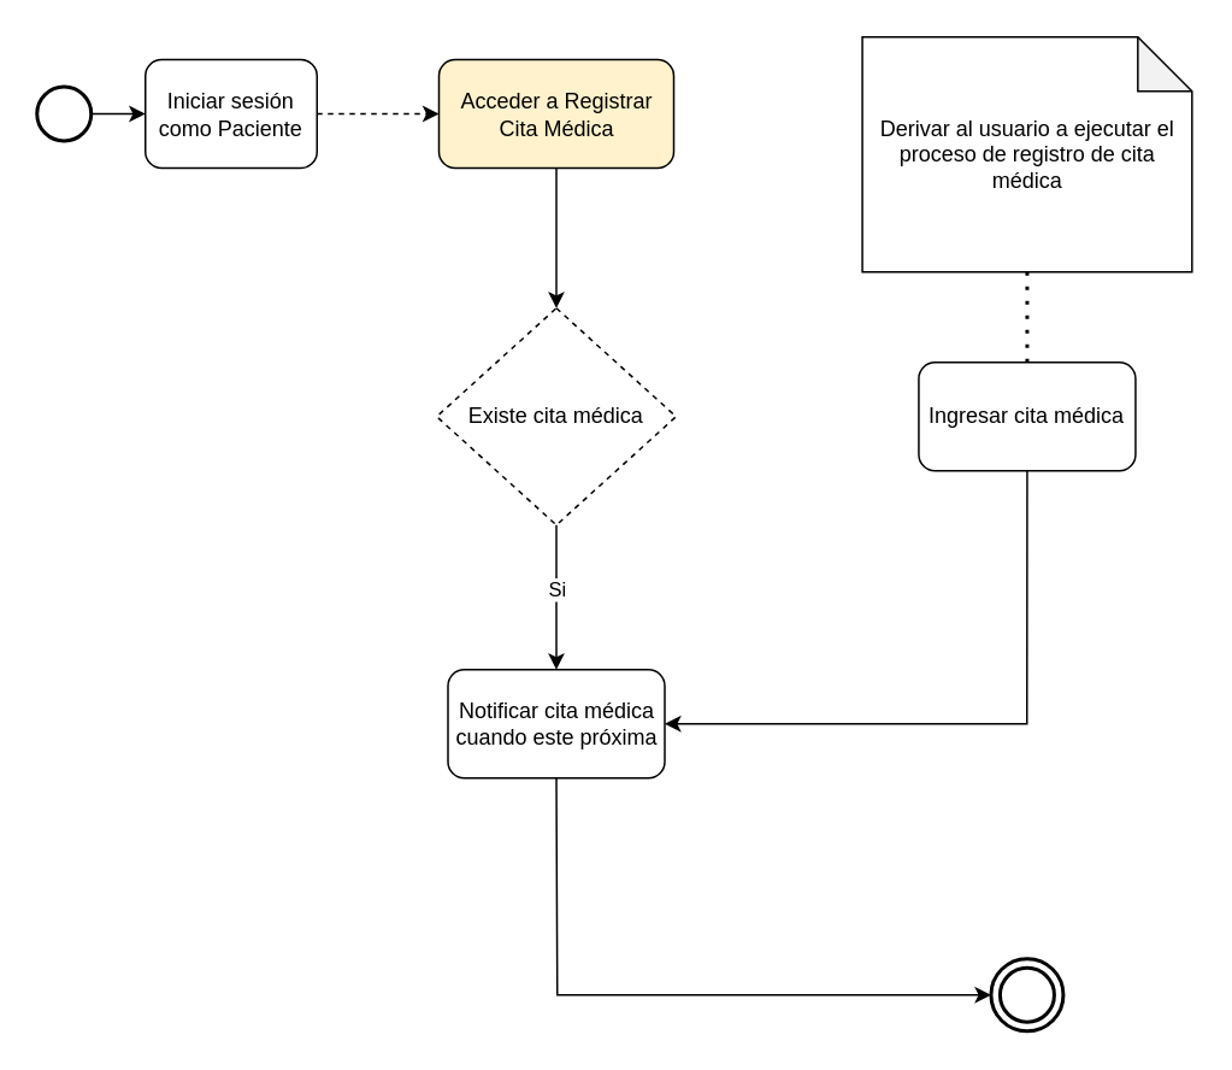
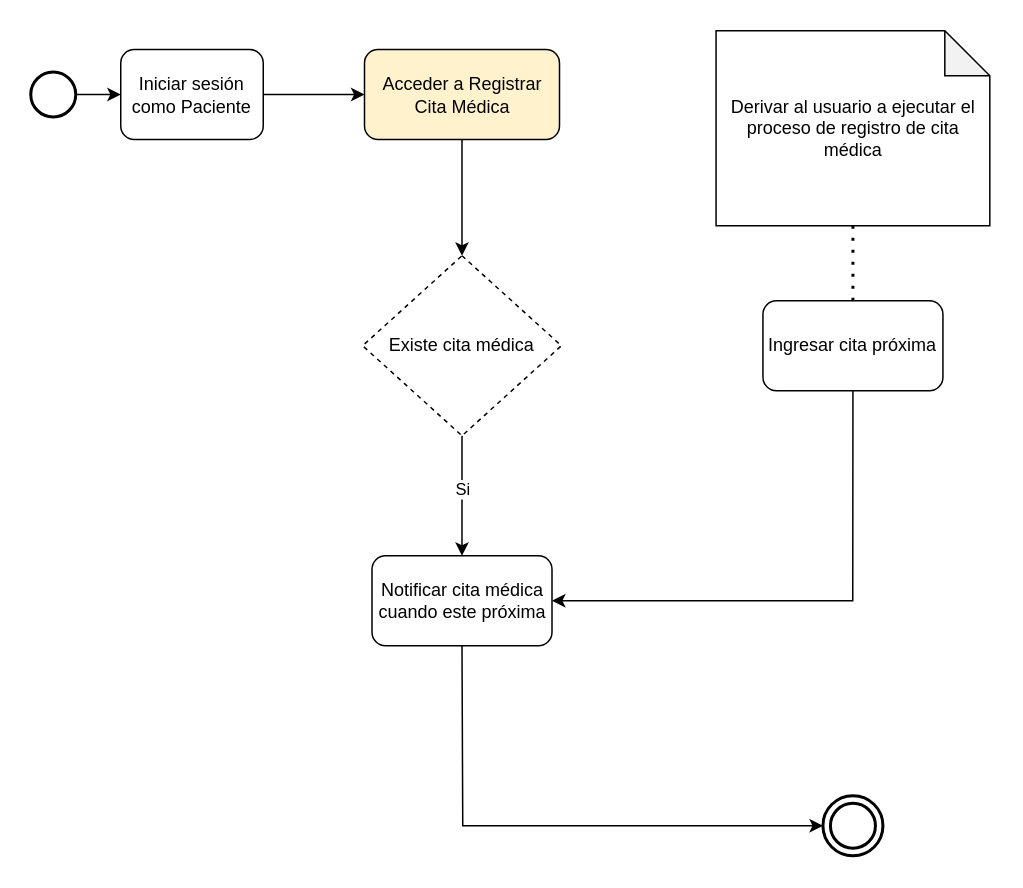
- <mxCell id="6" value="" style="endArrow=classic;html=1;rounded=0;exitX=1;exitY=0.5;exitDx=0;exitDy=0;entryX=0;entryY=0.5;entryDx=0;entryDy=0;dashed=1;" edge="1" parent="1" source="4" target="13"><mxGeometry width="50" height="50" relative="1" as="geometry"><mxPoint x="70" y="87.5" as="sourcePoint" /><mxPoint x="120" y="87.5" as="targetPoint" /></mxGeometry></mxCell>
+ <mxCell id="6" value="" style="endArrow=classic;html=1;rounded=0;exitX=1;exitY=0.5;exitDx=0;exitDy=0;entryX=0;entryY=0.5;entryDx=0;entryDy=0;" edge="1" parent="1" source="4" target="13"><mxGeometry width="50" height="50" relative="1" as="geometry"><mxPoint x="70" y="87.5" as="sourcePoint" /><mxPoint x="120" y="87.5" as="targetPoint" /></mxGeometry></mxCell>
- <mxCell id="8" value="Ingresar cita médica" style="rounded=1;whiteSpace=wrap;html=1;" vertex="1" parent="1"><mxGeometry x="508.13" y="200" width="120" height="60" as="geometry" /></mxCell>
+ <mxCell id="8" value="Ingresar cita próxima" style="rounded=1;whiteSpace=wrap;html=1;" vertex="1" parent="1"><mxGeometry x="508.13" y="200" width="120" height="60" as="geometry" /></mxCell>
